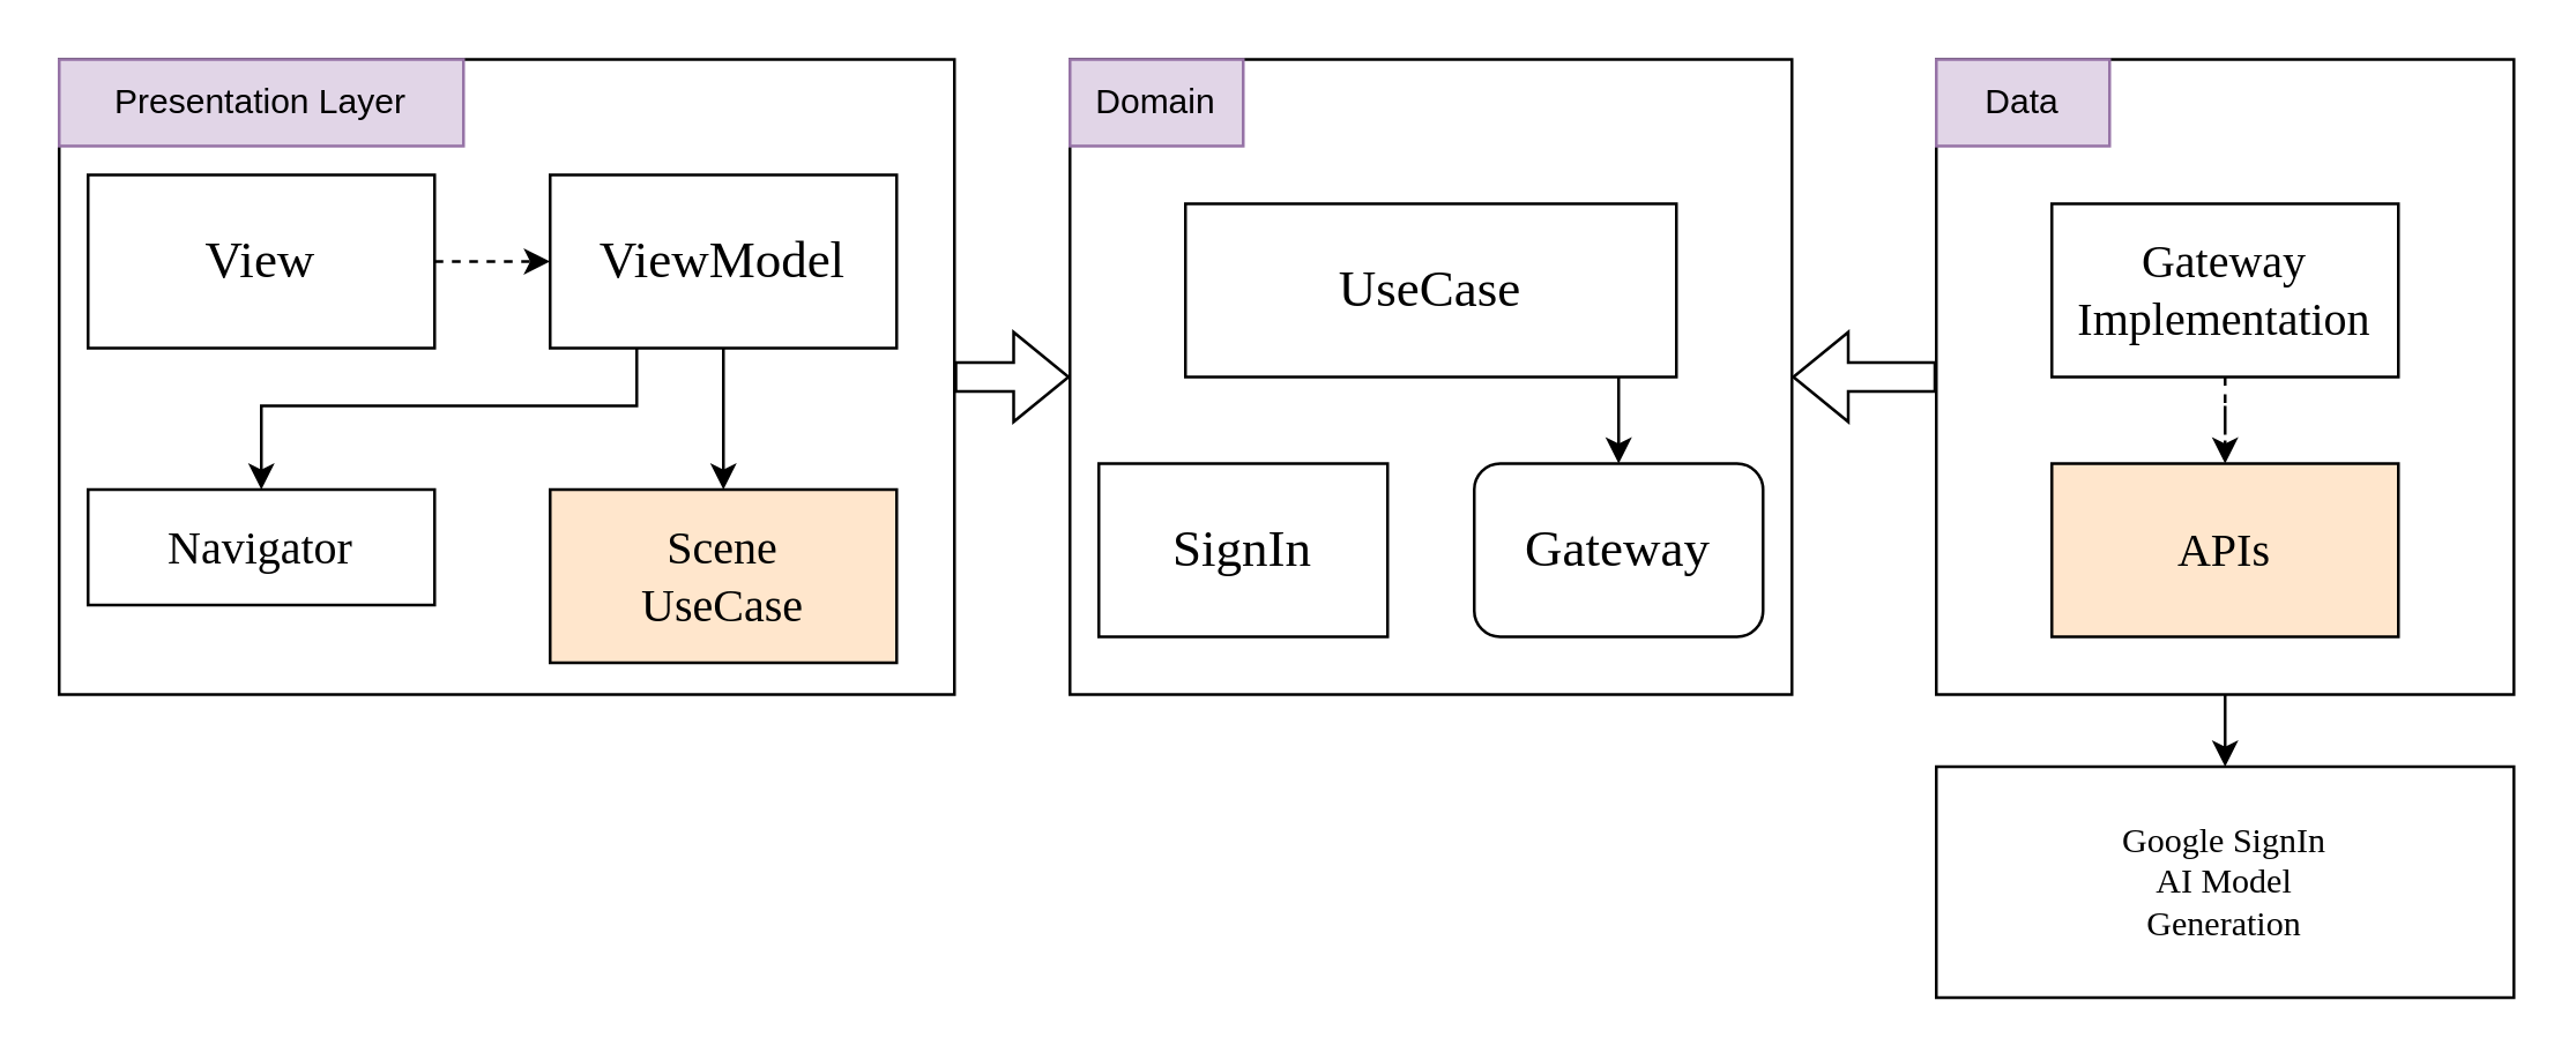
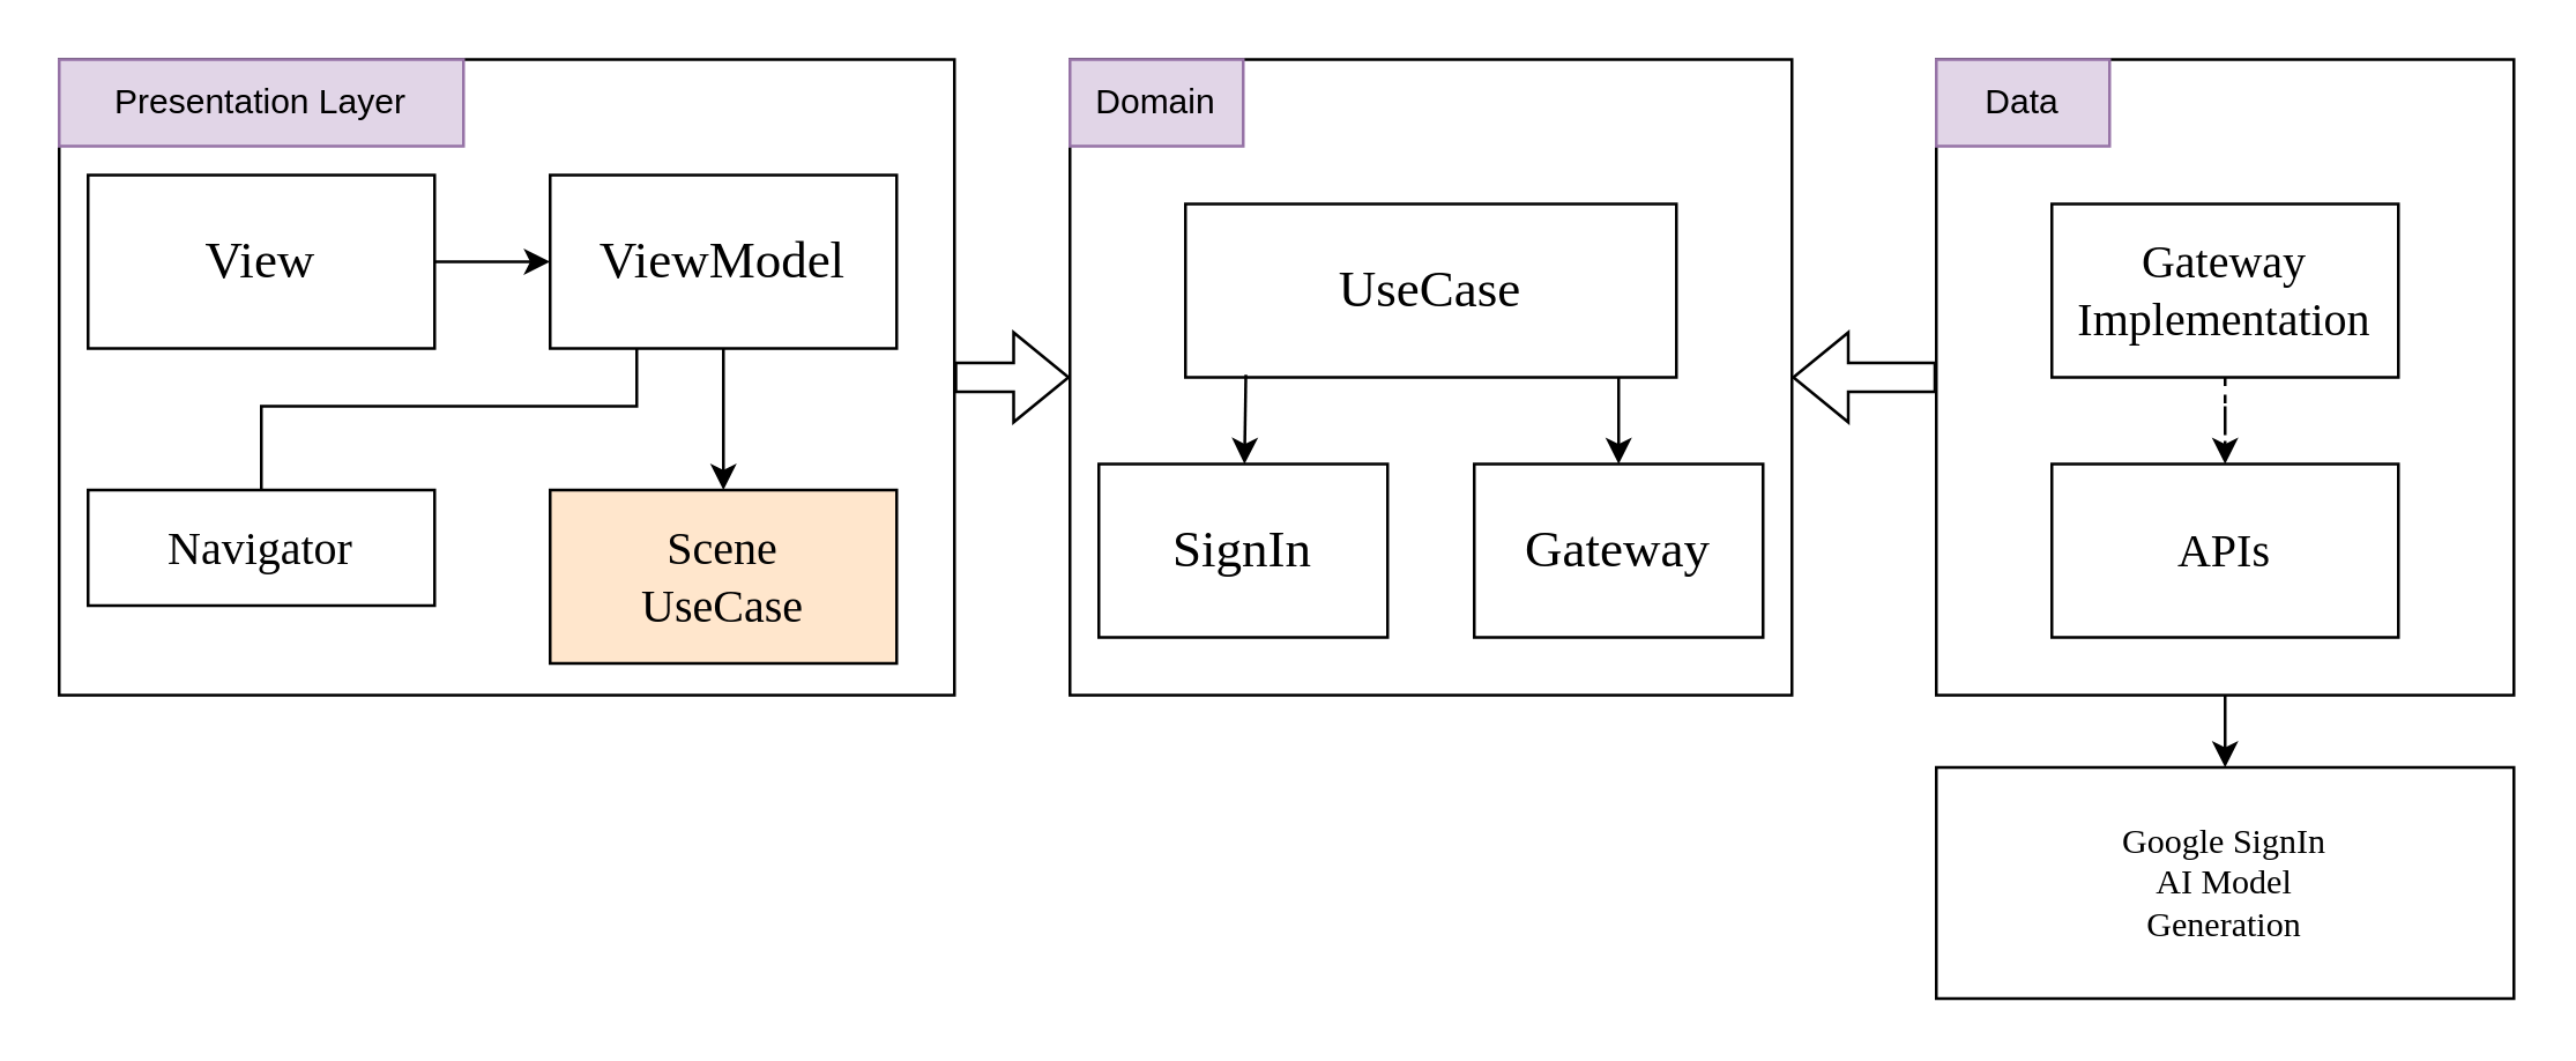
- <mxCell id="5" value="" style="edgeStyle=orthogonalEdgeStyle;rounded=0;orthogonalLoop=1;jettySize=auto;html=1;dashed=1;" edge="1" parent="1" source="6" target="8"><mxGeometry relative="1" as="geometry" /></mxCell>
+ <mxCell id="5" value="" style="edgeStyle=orthogonalEdgeStyle;rounded=0;orthogonalLoop=1;jettySize=auto;html=1;" edge="1" parent="1" source="6" target="8"><mxGeometry relative="1" as="geometry" /></mxCell>
+ <mxCell id="17" value="" style="endArrow=classic;html=1;rounded=0;exitX=0.123;exitY=0.985;exitDx=0;exitDy=0;exitPerimeter=0;" edge="1" parent="1" source="16" target="14"><mxGeometry width="50" height="50" relative="1" as="geometry"><mxPoint x="420" y="140" as="sourcePoint" /><mxPoint x="470" y="90" as="targetPoint" /></mxGeometry></mxCell>
- <mxCell id="11" value="" style="endArrow=classic;html=1;rounded=0;exitX=0.25;exitY=1;exitDx=0;exitDy=0;entryX=0.5;entryY=0;entryDx=0;entryDy=0;" edge="1" parent="1" source="8" target="9"><mxGeometry width="50" height="50" relative="1" as="geometry"><mxPoint x="250" y="140" as="sourcePoint" /><mxPoint x="300" y="90" as="targetPoint" /><Array as="points"><mxPoint x="220" y="140" /><mxPoint x="90" y="140" /></Array></mxGeometry></mxCell>
+ <mxCell id="11" value="" style="endArrow=none;html=1;rounded=0;exitX=0.25;exitY=1;exitDx=0;exitDy=0;entryX=0.5;entryY=0;entryDx=0;entryDy=0;" edge="1" parent="1" source="8" target="9"><mxGeometry width="50" height="50" relative="1" as="geometry"><mxPoint x="250" y="140" as="sourcePoint" /><mxPoint x="300" y="90" as="targetPoint" /><Array as="points"><mxPoint x="220" y="140" /><mxPoint x="90" y="140" /></Array></mxGeometry></mxCell>
- <mxCell id="15" value="&lt;font face=&quot;Times New Roman&quot; style=&quot;font-size: 18px;&quot;&gt;Gateway&lt;/font&gt;" style="whiteSpace=wrap;html=1;rounded=1;" vertex="1" parent="1"><mxGeometry x="510" y="160" width="100" height="60" as="geometry" /></mxCell>
+ <mxCell id="15" value="&lt;font face=&quot;Times New Roman&quot; style=&quot;font-size: 18px;&quot;&gt;Gateway&lt;/font&gt;" style="rounded=0;whiteSpace=wrap;html=1;" vertex="1" parent="1"><mxGeometry x="510" y="160" width="100" height="60" as="geometry" /></mxCell>
- <mxCell id="23" value="&lt;font style=&quot;font-size: 16px;&quot; face=&quot;Times New Roman&quot;&gt;APIs&lt;/font&gt;" style="rounded=0;whiteSpace=wrap;html=1;fillColor=#ffe6cc;" vertex="1" parent="1"><mxGeometry x="710" y="160" width="120" height="60" as="geometry" /></mxCell>
+ <mxCell id="23" value="&lt;font style=&quot;font-size: 16px;&quot; face=&quot;Times New Roman&quot;&gt;APIs&lt;/font&gt;" style="rounded=0;whiteSpace=wrap;html=1;" vertex="1" parent="1"><mxGeometry x="710" y="160" width="120" height="60" as="geometry" /></mxCell>
